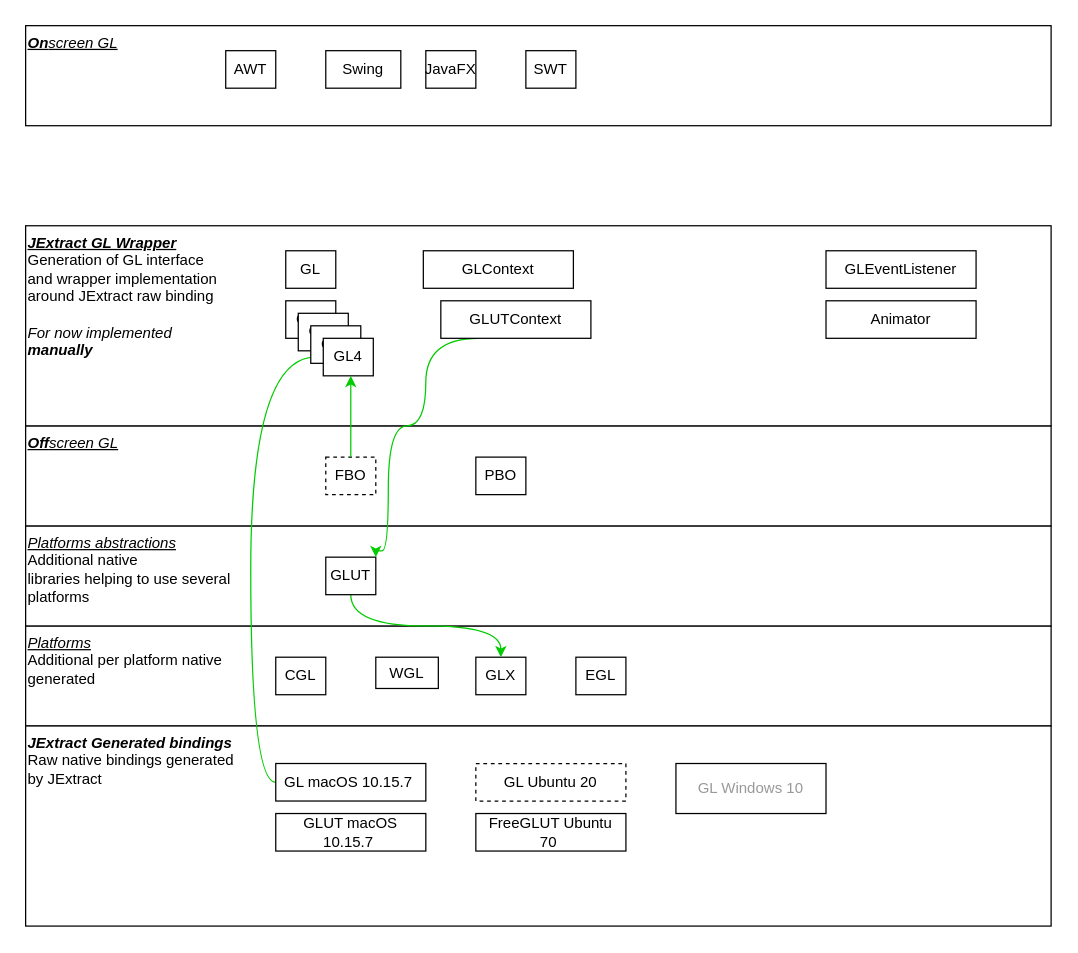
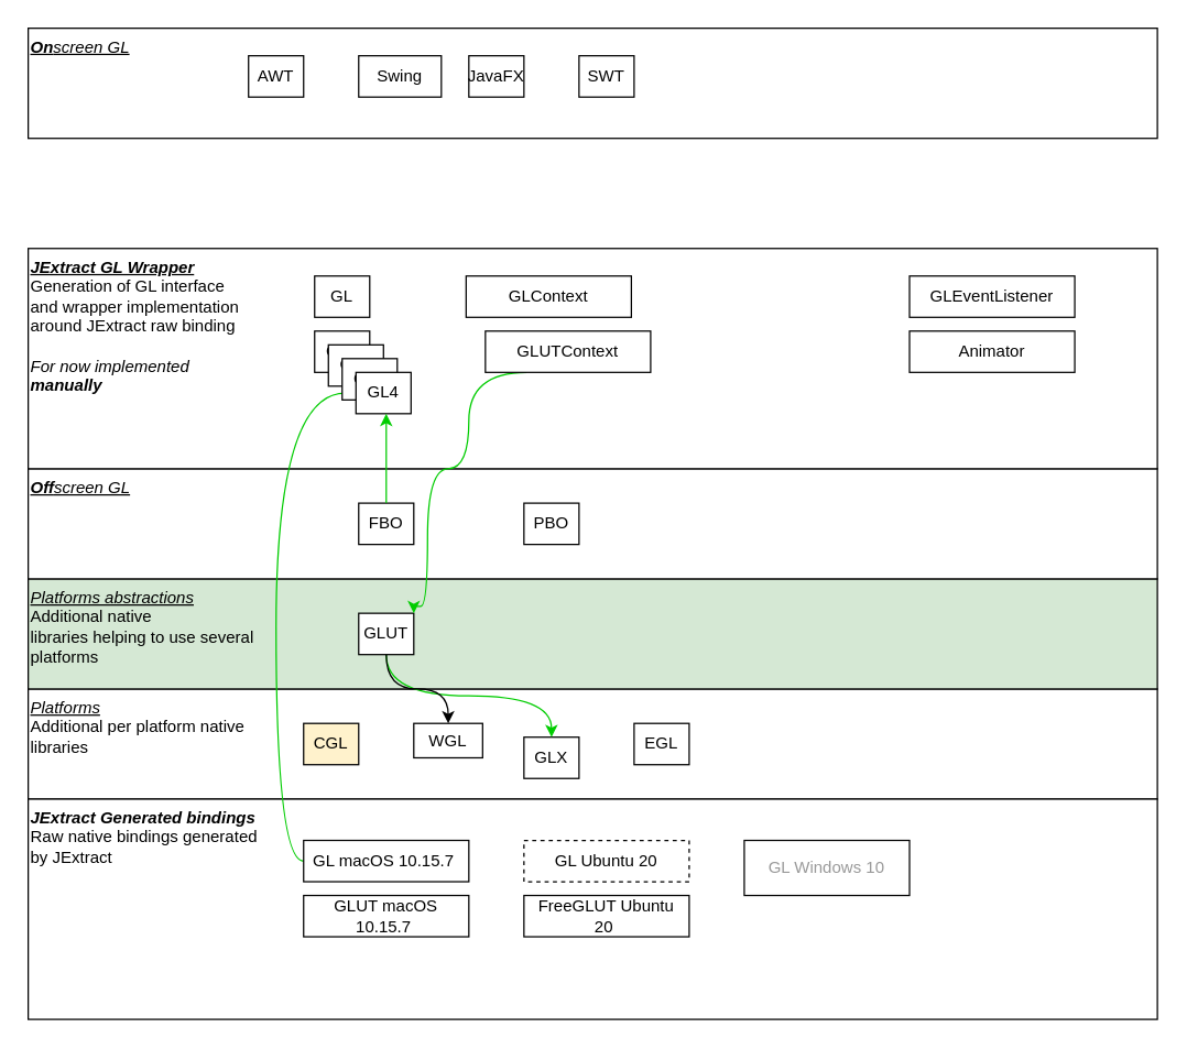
- <mxCell id="26" style="edgeStyle=orthogonalEdgeStyle;curved=1;rounded=0;orthogonalLoop=1;jettySize=auto;html=1;entryX=0;entryY=0.5;entryDx=0;entryDy=0;strokeColor=#00CC00;fontColor=#999999;exitX=0;exitY=0.5;exitDx=0;exitDy=0;" edge="1" parent="1" source="27" target="34"><mxGeometry relative="1" as="geometry" /></mxCell>
+ <mxCell id="26" style="edgeStyle=orthogonalEdgeStyle;curved=1;rounded=0;orthogonalLoop=1;jettySize=auto;html=1;entryX=0;entryY=0.5;entryDx=0;entryDy=0;strokeColor=#00CC00;fontColor=#999999;exitX=0;exitY=0.5;exitDx=0;exitDy=0;endArrow=diamond;" edge="1" parent="1" source="27" target="34"><mxGeometry relative="1" as="geometry" /></mxCell>
- <mxCell id="12" value="FBO" style="rounded=0;whiteSpace=wrap;html=1;dashed=1;" vertex="1" parent="1"><mxGeometry x="260" y="365" width="40" height="30" as="geometry" /></mxCell>
+ <mxCell id="12" value="FBO" style="rounded=0;whiteSpace=wrap;html=1;" vertex="1" parent="1"><mxGeometry x="260" y="365" width="40" height="30" as="geometry" /></mxCell>
- <mxCell id="7" value="&lt;span style=&quot;border-color: var(--border-color);&quot;&gt;&lt;u&gt;Platforms abstractions&lt;/u&gt;&lt;/span&gt;&lt;br style=&quot;border-color: var(--border-color);&quot;&gt;&lt;span style=&quot;font-style: normal;&quot;&gt;Additional native&lt;br style=&quot;border-color: var(--border-color);&quot;&gt;libraries helping to use several&lt;br&gt;platforms&lt;/span&gt;" style="rounded=0;whiteSpace=wrap;html=1;align=left;verticalAlign=top;fontStyle=2" vertex="1" parent="1"><mxGeometry y="420" width="820" height="80" as="geometry" x="20" /></mxCell>
+ <mxCell id="7" value="&lt;span style=&quot;border-color: var(--border-color);&quot;&gt;&lt;u&gt;Platforms abstractions&lt;/u&gt;&lt;/span&gt;&lt;br style=&quot;border-color: var(--border-color);&quot;&gt;&lt;span style=&quot;font-style: normal;&quot;&gt;Additional native&lt;br style=&quot;border-color: var(--border-color);&quot;&gt;libraries helping to use several&lt;br&gt;platforms&lt;/span&gt;" style="rounded=0;whiteSpace=wrap;html=1;align=left;verticalAlign=top;fontStyle=2;fillColor=#d5e8d4;" vertex="1" parent="1"><mxGeometry y="420" width="820" height="80" as="geometry" x="20" /></mxCell>
+ <mxCell id="9" style="edgeStyle=orthogonalEdgeStyle;curved=1;rounded=0;orthogonalLoop=1;jettySize=auto;html=1;exitX=0.5;exitY=1;exitDx=0;exitDy=0;entryX=0.5;entryY=0;entryDx=0;entryDy=0;" edge="1" parent="1" source="10" target="4"><mxGeometry relative="1" as="geometry" /></mxCell>
- <mxCell id="2" value="&lt;u&gt;Platforms&lt;/u&gt;&lt;br&gt;&lt;span style=&quot;font-style: normal;&quot;&gt;Additional per platform native&lt;br&gt;generated&lt;/span&gt;" style="rounded=0;whiteSpace=wrap;html=1;align=left;verticalAlign=top;fontStyle=2" vertex="1" parent="1"><mxGeometry y="500" width="820" height="80" as="geometry" x="20" /></mxCell>
+ <mxCell id="2" value="&lt;u&gt;Platforms&lt;/u&gt;&lt;br&gt;&lt;span style=&quot;font-style: normal;&quot;&gt;Additional per platform native&lt;br&gt;libraries&lt;/span&gt;" style="rounded=0;whiteSpace=wrap;html=1;align=left;verticalAlign=top;fontStyle=2" vertex="1" parent="1"><mxGeometry y="500" width="820" height="80" as="geometry" x="20" /></mxCell>
- <mxCell id="3" value="CGL" style="rounded=0;whiteSpace=wrap;html=1;" vertex="1" parent="1"><mxGeometry x="220" y="525" width="40" height="30" as="geometry" /></mxCell>
+ <mxCell id="3" value="CGL" style="rounded=0;whiteSpace=wrap;html=1;fillColor=#fff2cc;" vertex="1" parent="1"><mxGeometry x="220" y="525" width="40" height="30" as="geometry" /></mxCell>
- <mxCell id="5" value="GLX" style="rounded=0;whiteSpace=wrap;html=1;" vertex="1" parent="1"><mxGeometry x="380" y="525" width="40" height="30" as="geometry" /></mxCell>
+ <mxCell id="5" value="GLX" style="rounded=0;whiteSpace=wrap;html=1;" vertex="1" parent="1"><mxGeometry x="380" y="535" width="40" height="30" as="geometry" /></mxCell>
- <mxCell id="37" value="FreeGLUT Ubuntu 70&amp;nbsp;" style="rounded=0;whiteSpace=wrap;html=1;" vertex="1" parent="1"><mxGeometry x="380" y="650" width="120" height="30" as="geometry" /></mxCell>
+ <mxCell id="37" value="FreeGLUT Ubuntu 20&amp;nbsp;" style="rounded=0;whiteSpace=wrap;html=1;" vertex="1" parent="1"><mxGeometry x="380" y="650" width="120" height="30" as="geometry" /></mxCell>
